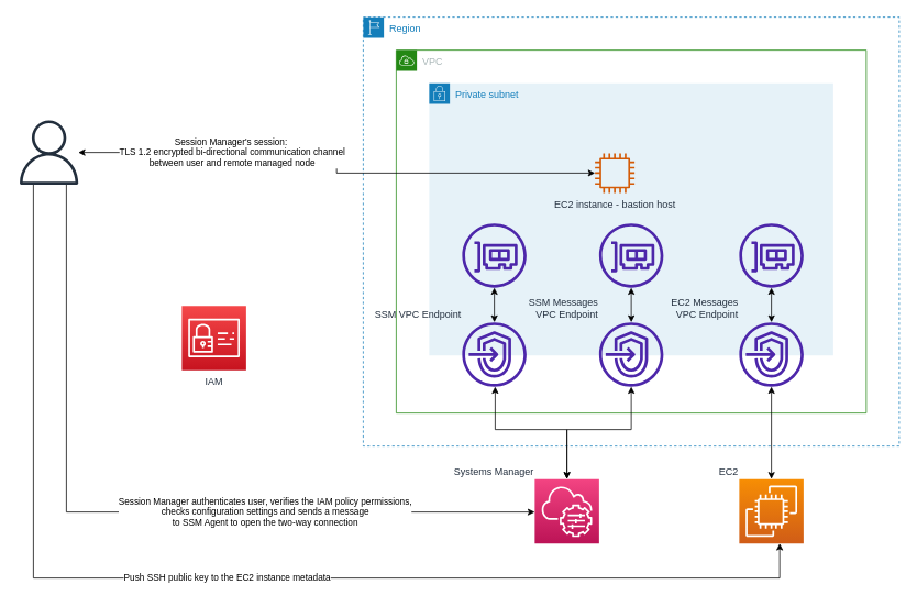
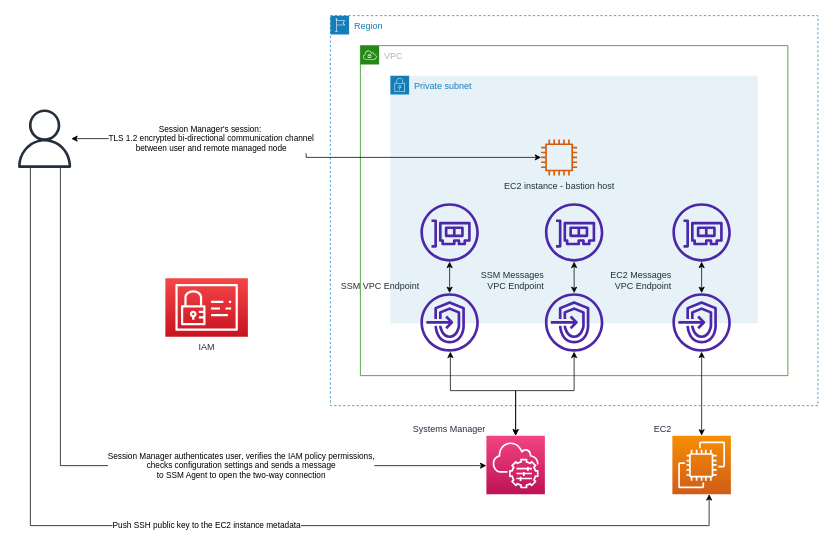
- <mxCell id="18" value="IAM" style="sketch=0;points=[[0,0,0],[0.25,0,0],[0.5,0,0],[0.75,0,0],[1,0,0],[0,1,0],[0.25,1,0],[0.5,1,0],[0.75,1,0],[1,1,0],[0,0.25,0],[0,0.5,0],[0,0.75,0],[1,0.25,0],[1,0.5,0],[1,0.75,0]];outlineConnect=0;fontColor=#232F3E;gradientColor=#F54749;gradientDirection=north;fillColor=#C7131F;strokeColor=#ffffff;dashed=0;verticalLabelPosition=bottom;verticalAlign=top;align=center;html=1;fontSize=12;fontStyle=0;aspect=fixed;shape=mxgraph.aws4.resourceIcon;resIcon=mxgraph.aws4.identity_and_access_management;shadow=0;" parent="1" vertex="1"><mxGeometry x="220" y="370" width="78" height="78" as="geometry" /></mxCell>
+ <mxCell id="18" value="IAM" style="sketch=0;points=[[0,0,0],[0.25,0,0],[0.5,0,0],[0.75,0,0],[1,0,0],[0,1,0],[0.25,1,0],[0.5,1,0],[0.75,1,0],[1,1,0],[0,0.25,0],[0,0.5,0],[0,0.75,0],[1,0.25,0],[1,0.5,0],[1,0.75,0]];outlineConnect=0;fontColor=#232F3E;gradientColor=#F54749;gradientDirection=north;fillColor=#C7131F;strokeColor=#ffffff;dashed=0;verticalLabelPosition=bottom;verticalAlign=top;align=center;html=1;fontSize=12;fontStyle=0;aspect=fixed;shape=mxgraph.aws4.resourceIcon;resIcon=mxgraph.aws4.identity_and_access_management;shadow=0;" parent="1" vertex="1"><mxGeometry x="220" y="370" width="110" height="78" as="geometry" /></mxCell>
